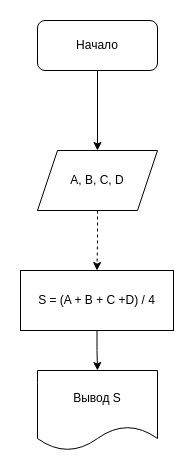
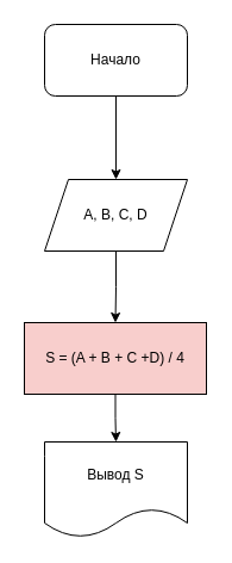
- <mxCell id="3" value="Начало" style="rounded=1;whiteSpace=wrap;html=1;" vertex="1" parent="1"><mxGeometry x="37" y="20" width="120" height="50" as="geometry" /></mxCell>
+ <mxCell id="3" value="Начало" style="rounded=1;whiteSpace=wrap;html=1;" vertex="1" parent="1"><mxGeometry x="37" y="20" width="120" height="60" as="geometry" /></mxCell>
- <mxCell id="4" style="edgeStyle=orthogonalEdgeStyle;rounded=0;orthogonalLoop=1;jettySize=auto;html=1;entryX=0.5;entryY=0;entryDx=0;entryDy=0;dashed=1;" edge="1" parent="1" source="5" target="7"><mxGeometry relative="1" as="geometry" /></mxCell>
+ <mxCell id="4" style="edgeStyle=orthogonalEdgeStyle;rounded=0;orthogonalLoop=1;jettySize=auto;html=1;entryX=0.5;entryY=0;entryDx=0;entryDy=0;" edge="1" parent="1" source="5" target="7"><mxGeometry relative="1" as="geometry" /></mxCell>
- <mxCell id="7" value="S = (A + B + С +D) / 4" style="rounded=0;whiteSpace=wrap;html=1;" vertex="1" parent="1"><mxGeometry x="20" y="270" width="153" height="60" as="geometry" /></mxCell>
+ <mxCell id="7" value="S = (A + B + С +D) / 4" style="rounded=0;whiteSpace=wrap;html=1;fillColor=#f8cecc;" vertex="1" parent="1"><mxGeometry x="20" y="270" width="153" height="60" as="geometry" /></mxCell>
